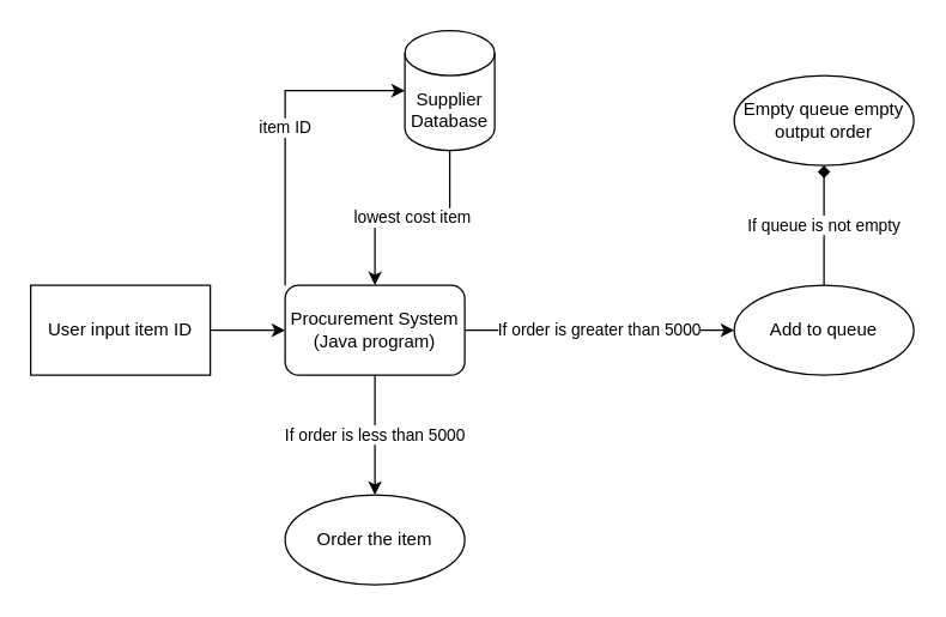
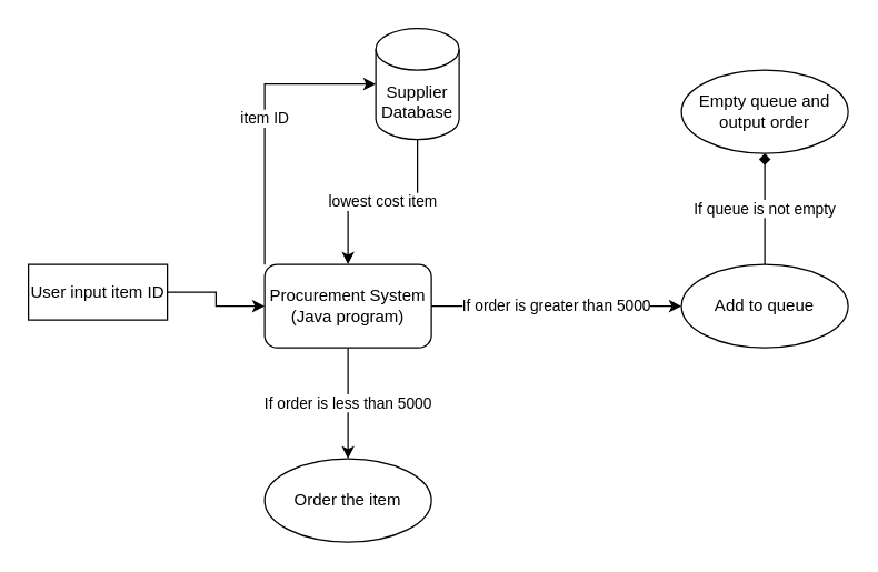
- <mxCell id="9" value="Empty queue empty output order" style="ellipse;whiteSpace=wrap;html=1;rounded=1;" vertex="1" parent="1"><mxGeometry x="490" y="50" width="120" height="60" as="geometry" /></mxCell>
+ <mxCell id="9" value="Empty queue and output order" style="ellipse;whiteSpace=wrap;html=1;rounded=1;" vertex="1" parent="1"><mxGeometry x="490" y="50" width="120" height="60" as="geometry" /></mxCell>
- <mxCell id="13" value="User input item ID" style="rounded=0;whiteSpace=wrap;html=1;" vertex="1" parent="1"><mxGeometry x="20" y="190" width="120" height="60" as="geometry" /></mxCell>
+ <mxCell id="13" value="User input item ID" style="rounded=0;whiteSpace=wrap;html=1;" vertex="1" parent="1"><mxGeometry x="20" y="190" width="100" height="40" as="geometry" /></mxCell>
